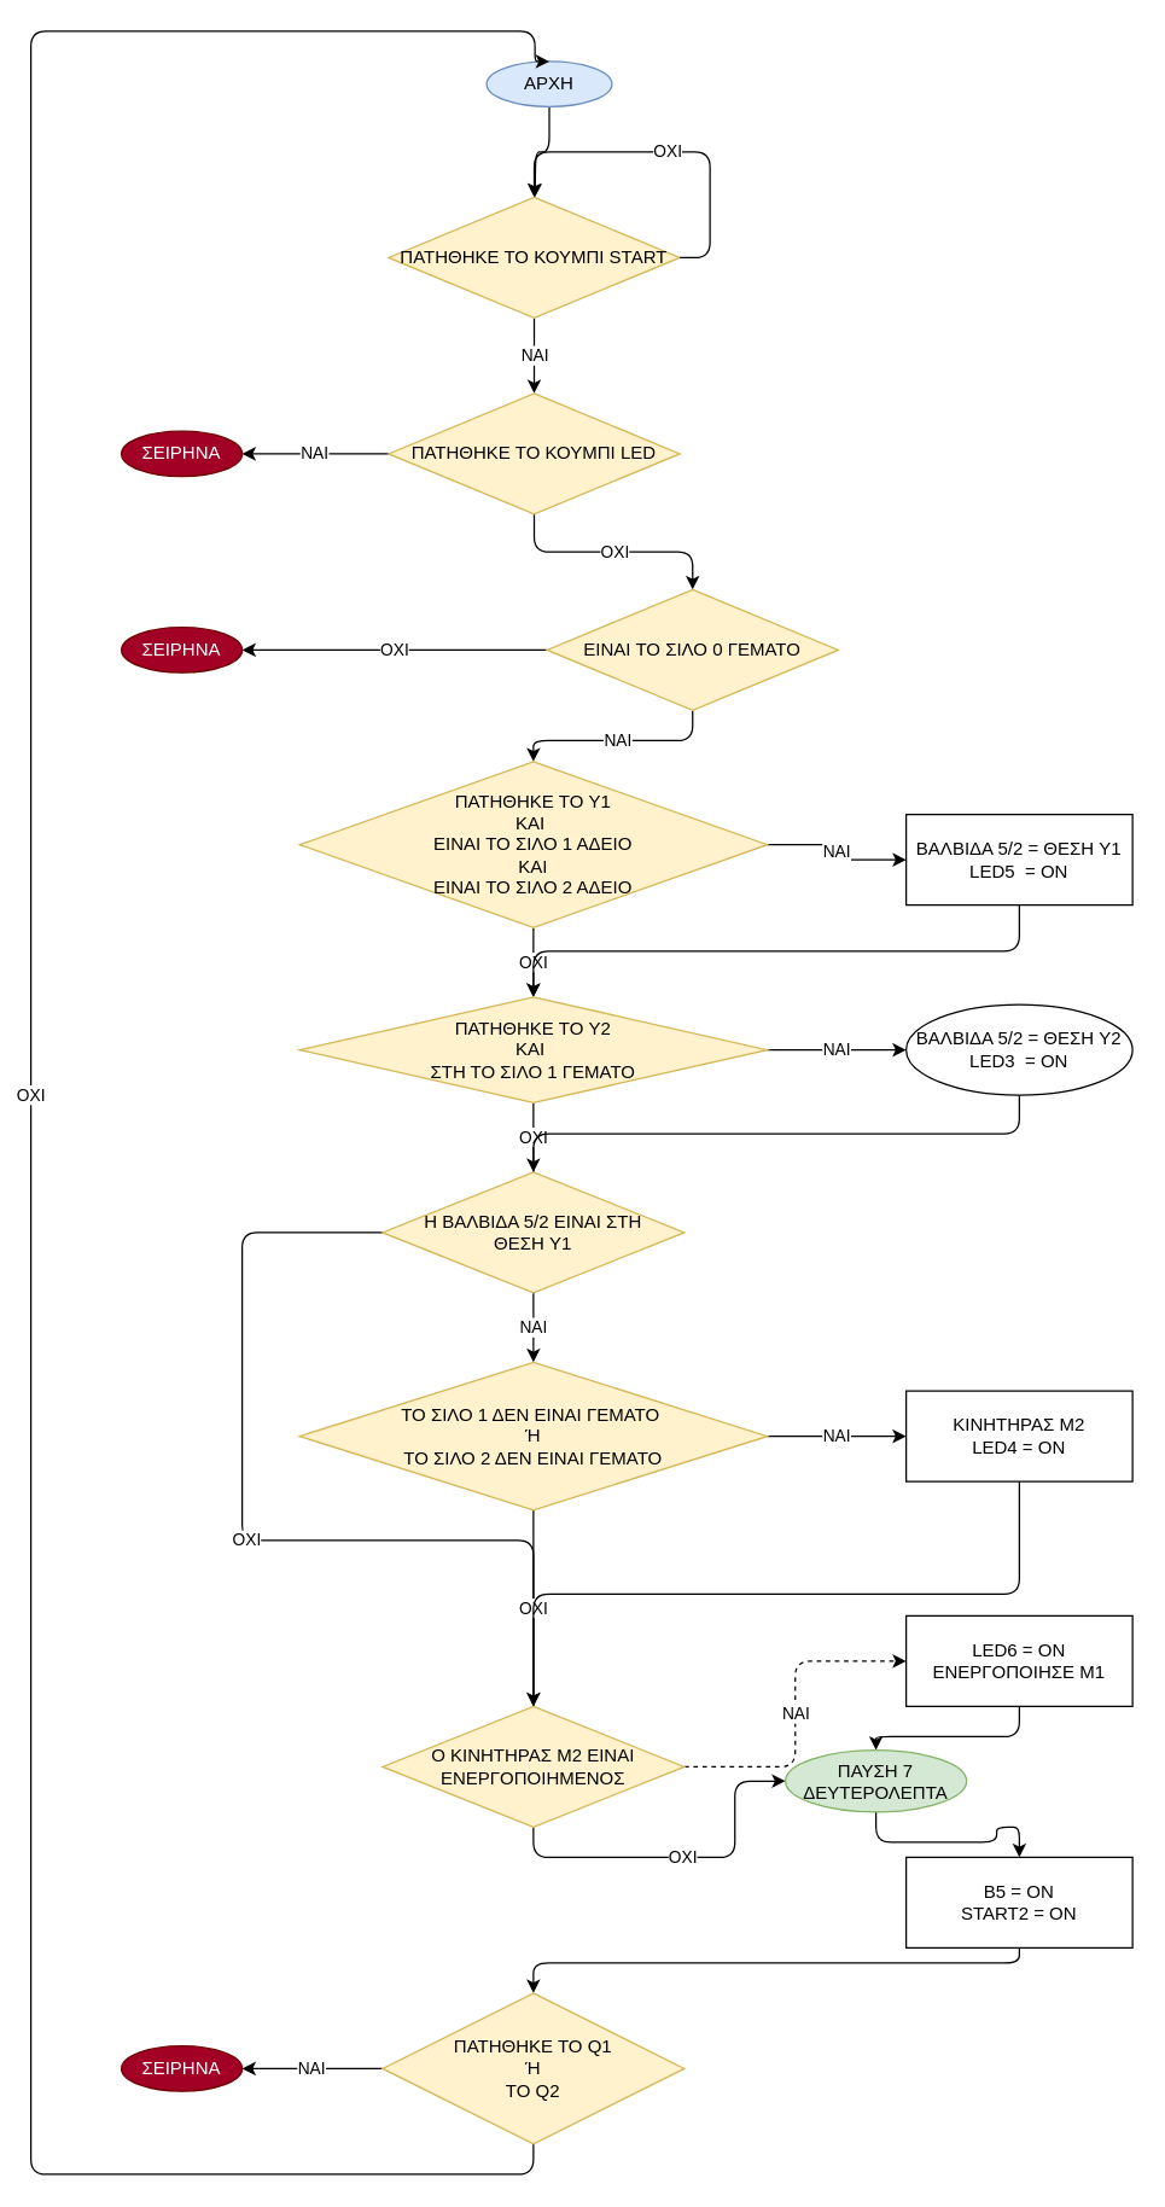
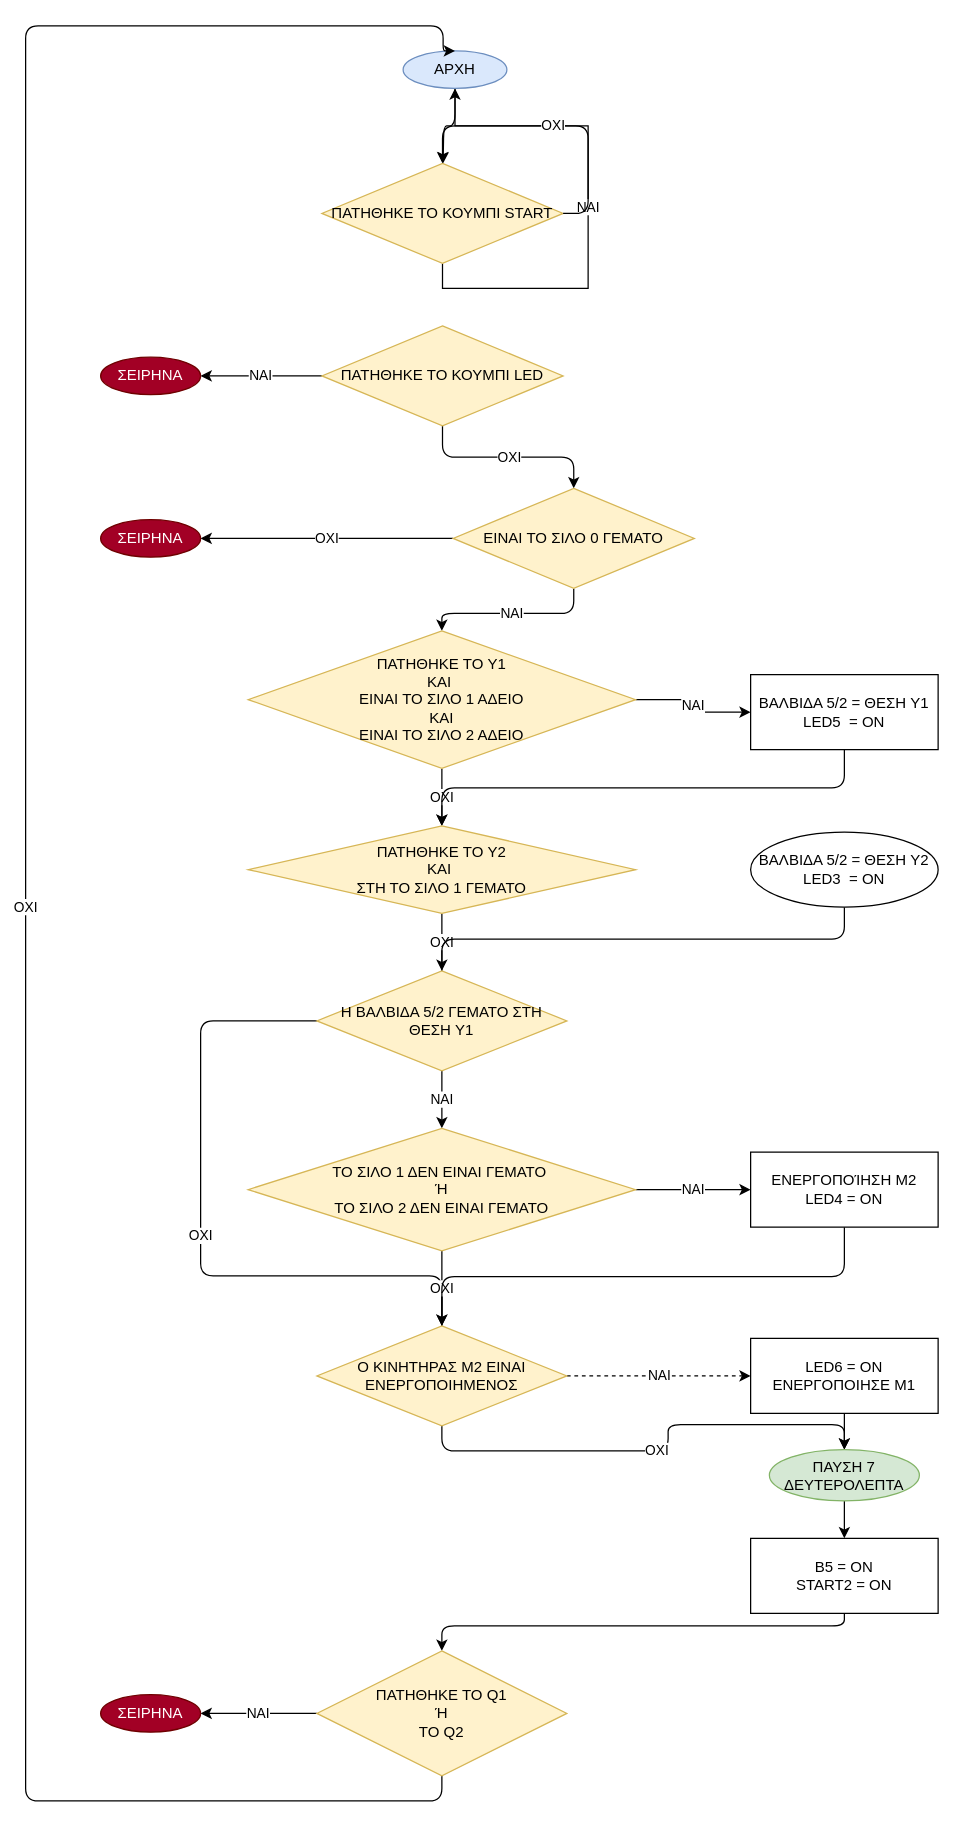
- <mxCell id="2" value="ΝΑΙ" style="edgeStyle=orthogonalEdgeStyle;rounded=0;orthogonalLoop=1;jettySize=auto;html=1;exitX=0.5;exitY=1;exitDx=0;exitDy=0;" edge="1" parent="1" source="3" target="6"><mxGeometry relative="1" as="geometry" /></mxCell>
+ <mxCell id="2" value="ΝΑΙ" style="edgeStyle=orthogonalEdgeStyle;rounded=0;orthogonalLoop=1;jettySize=auto;html=1;exitX=0.5;exitY=1;exitDx=0;exitDy=0;" edge="1" parent="1" source="3" target="9"><mxGeometry relative="1" as="geometry" /></mxCell>
- <mxCell id="20" value="ΝΑΙ" style="edgeStyle=orthogonalEdgeStyle;rounded=1;orthogonalLoop=1;jettySize=auto;html=1;exitX=1;exitY=0.5;exitDx=0;exitDy=0;entryX=0;entryY=0.5;entryDx=0;entryDy=0;" edge="1" parent="1" source="22" target="24"><mxGeometry relative="1" as="geometry" /></mxCell>
- <mxCell id="27" value="Η ΒΑΛΒΙΔΑ 5/2 ΕΙΝΑΙ ΣΤΗ &lt;br&gt;ΘΕΣΗ Y1" style="rhombus;whiteSpace=wrap;html=1;fillColor=#fff2cc;strokeColor=#d6b656;" vertex="1" parent="1"><mxGeometry x="253" y="776" width="200" height="80" as="geometry" /></mxCell>
+ <mxCell id="27" value="Η ΒΑΛΒΙΔΑ 5/2 ΓΕΜΑΤΟ ΣΤΗ &lt;br&gt;ΘΕΣΗ Y1" style="rhombus;whiteSpace=wrap;html=1;fillColor=#fff2cc;strokeColor=#d6b656;" vertex="1" parent="1"><mxGeometry x="253" y="776" width="200" height="80" as="geometry" /></mxCell>
- <mxCell id="32" value="ΚΙΝΗΤΗΡΑΣ Μ2&lt;br&gt;LED4 = ON&lt;br&gt;" style="rounded=0;whiteSpace=wrap;html=1;" vertex="1" parent="1"><mxGeometry x="600" y="921" width="150" height="60" as="geometry" /></mxCell>
+ <mxCell id="32" value="ΕΝΕΡΓΟΠΟΊΗΣΗ Μ2&lt;br&gt;LED4 = ON&lt;br&gt;" style="rounded=0;whiteSpace=wrap;html=1;" vertex="1" parent="1"><mxGeometry x="600" y="921" width="150" height="60" as="geometry" /></mxCell>
- <mxCell id="35" value="Ο ΚΙΝΗΤΗΡΑΣ Μ2 ΕΙΝΑΙ ΕΝΕΡΓΟΠΟΙΗΜΕΝΟΣ" style="rhombus;whiteSpace=wrap;html=1;fillColor=#fff2cc;strokeColor=#d6b656;" vertex="1" parent="1"><mxGeometry x="253" y="1130" width="200" height="80" as="geometry" /></mxCell>
+ <mxCell id="35" value="Ο ΚΙΝΗΤΗΡΑΣ Μ2 ΕΙΝΑΙ ΕΝΕΡΓΟΠΟΙΗΜΕΝΟΣ" style="rhombus;whiteSpace=wrap;html=1;fillColor=#fff2cc;strokeColor=#d6b656;" vertex="1" parent="1"><mxGeometry x="253" y="1060" width="200" height="80" as="geometry" /></mxCell>
- <mxCell id="39" value="ΠΑΥΣΗ 7 ΔΕΥΤΕΡΟΛΕΠΤΑ" style="ellipse;whiteSpace=wrap;html=1;fillColor=#d5e8d4;strokeColor=#82b366;" vertex="1" parent="1"><mxGeometry x="520" y="1159" width="120" height="41" as="geometry" /></mxCell>
+ <mxCell id="39" value="ΠΑΥΣΗ 7 ΔΕΥΤΕΡΟΛΕΠΤΑ" style="ellipse;whiteSpace=wrap;html=1;fillColor=#d5e8d4;strokeColor=#82b366;" vertex="1" parent="1"><mxGeometry x="615" y="1159" width="120" height="41" as="geometry" /></mxCell>
